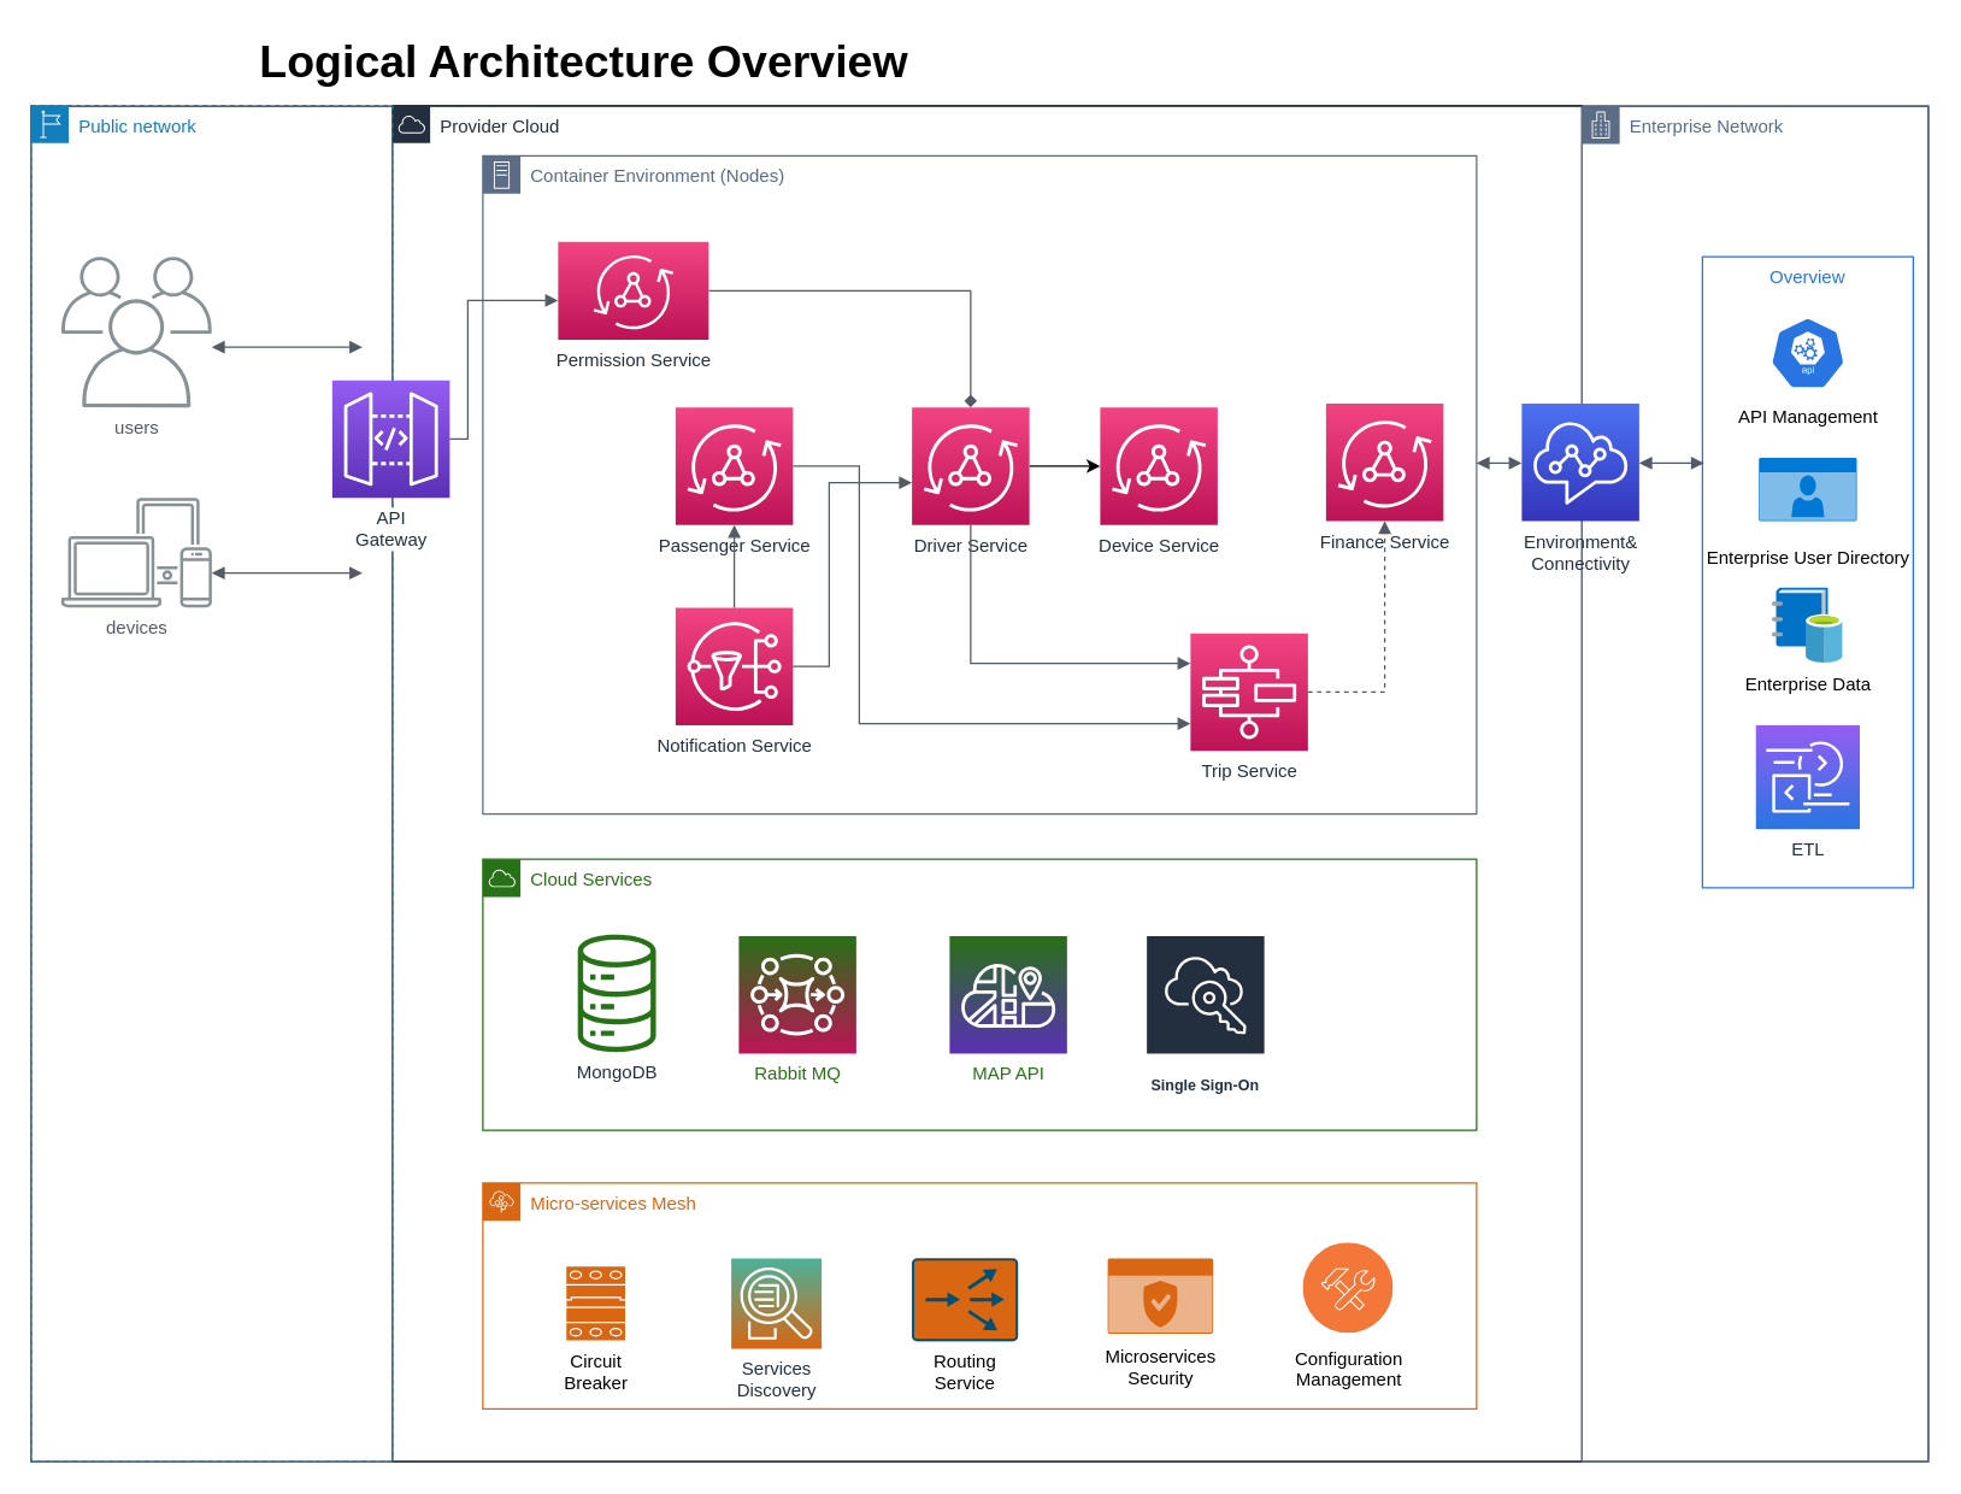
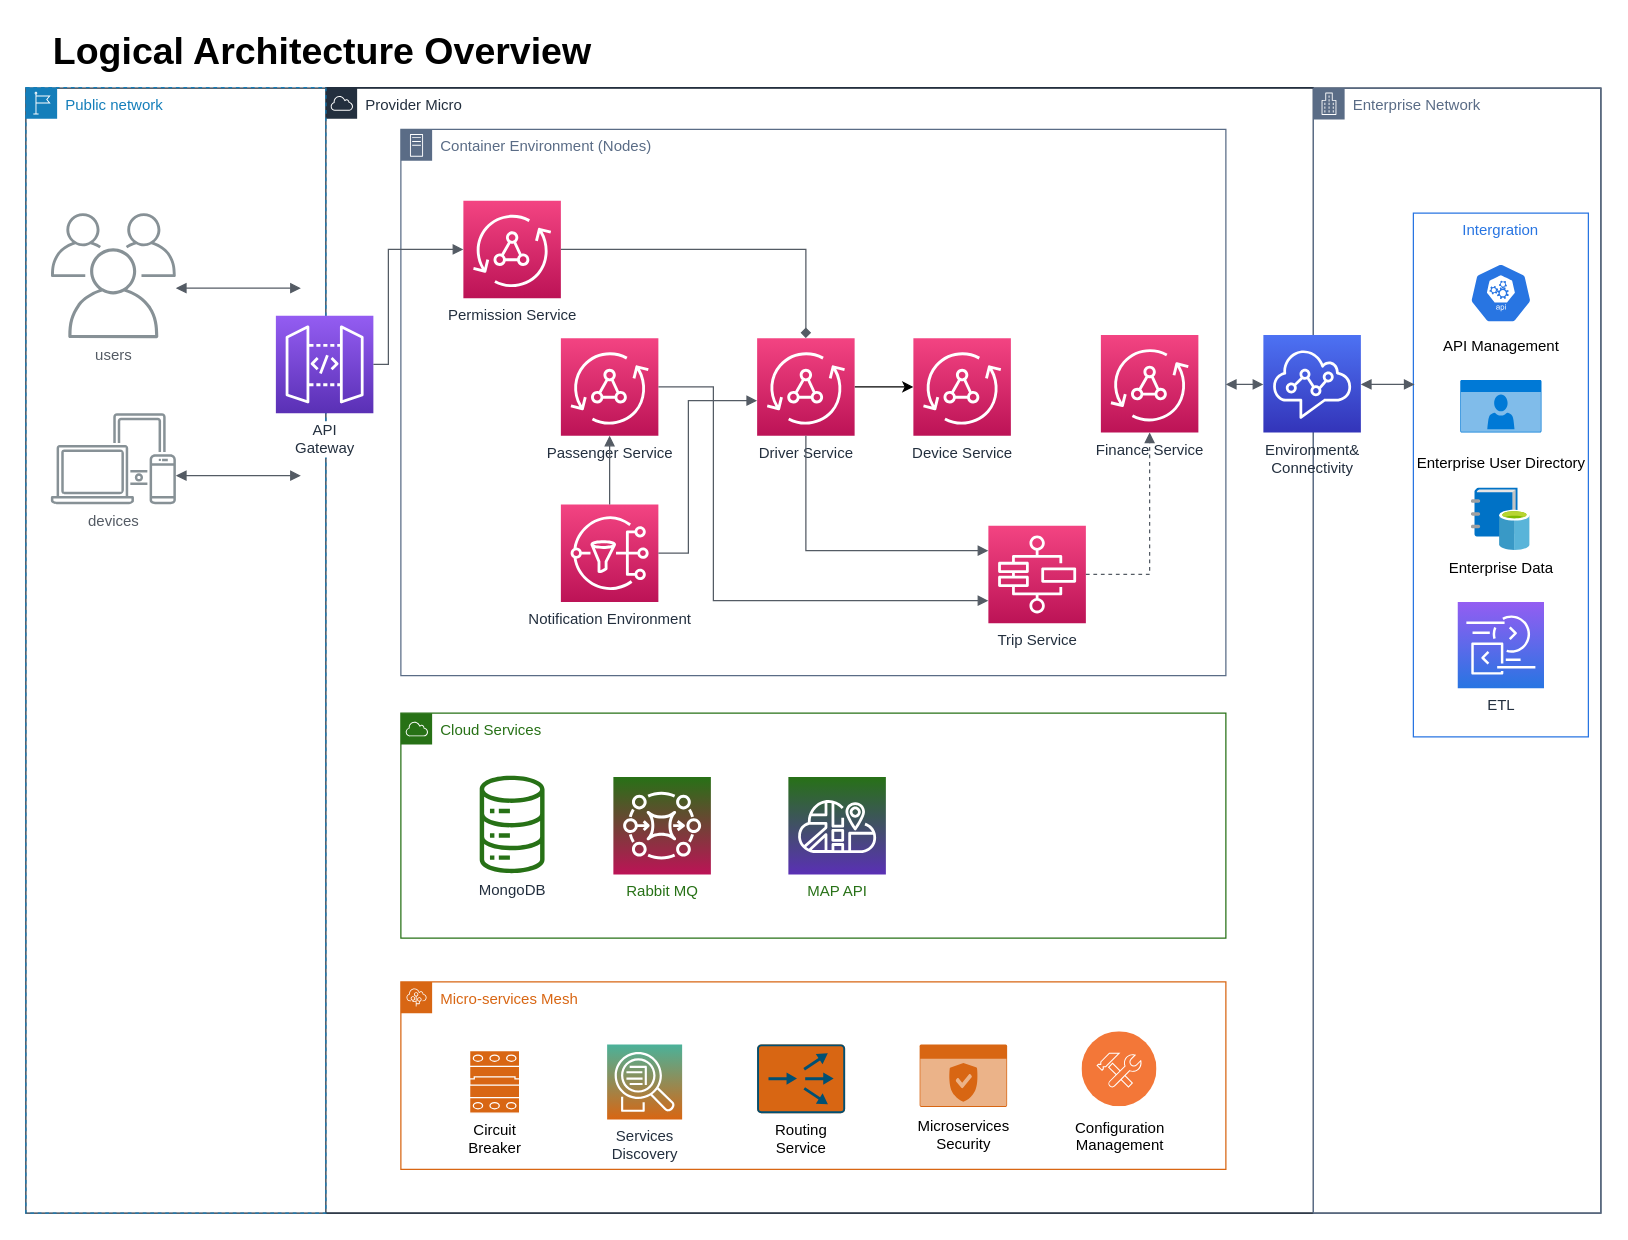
- <mxCell id="17" value="Logical Architecture Overview" style="text;html=1;resizable=0;points=[];autosize=1;align=left;verticalAlign=top;spacingTop=-4;fontSize=30;fontStyle=1;labelBackgroundColor=none;" parent="1" vertex="1"><mxGeometry x="170" y="20" width="450" height="40" as="geometry" /></mxCell>
+ <mxCell id="17" value="Logical Architecture Overview" style="text;html=1;resizable=0;points=[];autosize=1;align=left;verticalAlign=top;spacingTop=-4;fontSize=30;fontStyle=1;labelBackgroundColor=none;" parent="1" vertex="1"><mxGeometry x="40" y="20" width="450" height="40" as="geometry" /></mxCell>
- <mxCell id="3" value="Provider Cloud" style="points=[[0,0],[0.25,0],[0.5,0],[0.75,0],[1,0],[1,0.25],[1,0.5],[1,0.75],[1,1],[0.75,1],[0.5,1],[0.25,1],[0,1],[0,0.75],[0,0.5],[0,0.25]];outlineConnect=0;gradientColor=none;html=1;whiteSpace=wrap;fontSize=12;fontStyle=0;shape=mxgraph.aws4.group;grIcon=mxgraph.aws4.group_aws_cloud;strokeColor=#232F3E;fillColor=none;verticalAlign=top;align=left;spacingLeft=30;fontColor=#232F3E;dashed=0;" parent="1" vertex="1"><mxGeometry x="260" y="69.5" width="790" height="900.5" as="geometry" /></mxCell>
+ <mxCell id="3" value="Provider Micro" style="points=[[0,0],[0.25,0],[0.5,0],[0.75,0],[1,0],[1,0.25],[1,0.5],[1,0.75],[1,1],[0.75,1],[0.5,1],[0.25,1],[0,1],[0,0.75],[0,0.5],[0,0.25]];outlineConnect=0;gradientColor=none;html=1;whiteSpace=wrap;fontSize=12;fontStyle=0;shape=mxgraph.aws4.group;grIcon=mxgraph.aws4.group_aws_cloud;strokeColor=#232F3E;fillColor=none;verticalAlign=top;align=left;spacingLeft=30;fontColor=#232F3E;dashed=0;" parent="1" vertex="1"><mxGeometry x="260" y="69.5" width="790" height="900.5" as="geometry" /></mxCell>
- <mxCell id="29" value="Overview" style="fillColor=none;strokeColor=#2875E2;verticalAlign=top;fontStyle=0;fontColor=#2875E2;" vertex="1" parent="1"><mxGeometry x="1130" y="170" width="140" height="419" as="geometry" /></mxCell>
+ <mxCell id="29" value="Intergration" style="fillColor=none;strokeColor=#2875E2;verticalAlign=top;fontStyle=0;fontColor=#2875E2;" vertex="1" parent="1"><mxGeometry x="1130" y="170" width="140" height="419" as="geometry" /></mxCell>
- <mxCell id="11" value="Permission Service" style="outlineConnect=0;fontColor=#232F3E;gradientColor=#F34482;gradientDirection=north;fillColor=#BC1356;strokeColor=#ffffff;dashed=0;verticalLabelPosition=bottom;verticalAlign=top;align=center;html=1;fontSize=12;fontStyle=0;aspect=fixed;shape=mxgraph.aws4.resourceIcon;resIcon=mxgraph.aws4.appsync;" parent="1" vertex="1"><mxGeometry x="370" y="160" width="100" height="65" as="geometry" /></mxCell>
+ <mxCell id="11" value="Permission Service" style="outlineConnect=0;fontColor=#232F3E;gradientColor=#F34482;gradientDirection=north;fillColor=#BC1356;strokeColor=#ffffff;dashed=0;verticalLabelPosition=bottom;verticalAlign=top;align=center;html=1;fontSize=12;fontStyle=0;aspect=fixed;shape=mxgraph.aws4.resourceIcon;resIcon=mxgraph.aws4.appsync;" parent="1" vertex="1"><mxGeometry x="370" y="160" width="78" height="78" as="geometry" /></mxCell>
- <mxCell id="19" value="Notification Service" style="outlineConnect=0;fontColor=#232F3E;gradientColor=#F34482;gradientDirection=north;fillColor=#BC1356;strokeColor=#ffffff;dashed=0;verticalLabelPosition=bottom;verticalAlign=top;align=center;html=1;fontSize=12;fontStyle=0;aspect=fixed;shape=mxgraph.aws4.resourceIcon;resIcon=mxgraph.aws4.sns;" vertex="1" parent="1"><mxGeometry x="448" y="403" width="78" height="78" as="geometry" /></mxCell>
+ <mxCell id="19" value="Notification Environment" style="outlineConnect=0;fontColor=#232F3E;gradientColor=#F34482;gradientDirection=north;fillColor=#BC1356;strokeColor=#ffffff;dashed=0;verticalLabelPosition=bottom;verticalAlign=top;align=center;html=1;fontSize=12;fontStyle=0;aspect=fixed;shape=mxgraph.aws4.resourceIcon;resIcon=mxgraph.aws4.sns;" vertex="1" parent="1"><mxGeometry x="448" y="403" width="78" height="78" as="geometry" /></mxCell>
- <mxCell id="46" value="Single Sign-On" style="outlineConnect=0;fontColor=#232F3E;gradientColor=none;strokeColor=#ffffff;fillColor=#232F3E;dashed=0;verticalLabelPosition=middle;verticalAlign=bottom;align=center;html=1;whiteSpace=wrap;fontSize=10;fontStyle=1;spacing=3;shape=mxgraph.aws4.productIcon;prIcon=mxgraph.aws4.single_sign_on;" vertex="1" parent="1"><mxGeometry x="760" y="620" width="80" height="110" as="geometry" /></mxCell>
